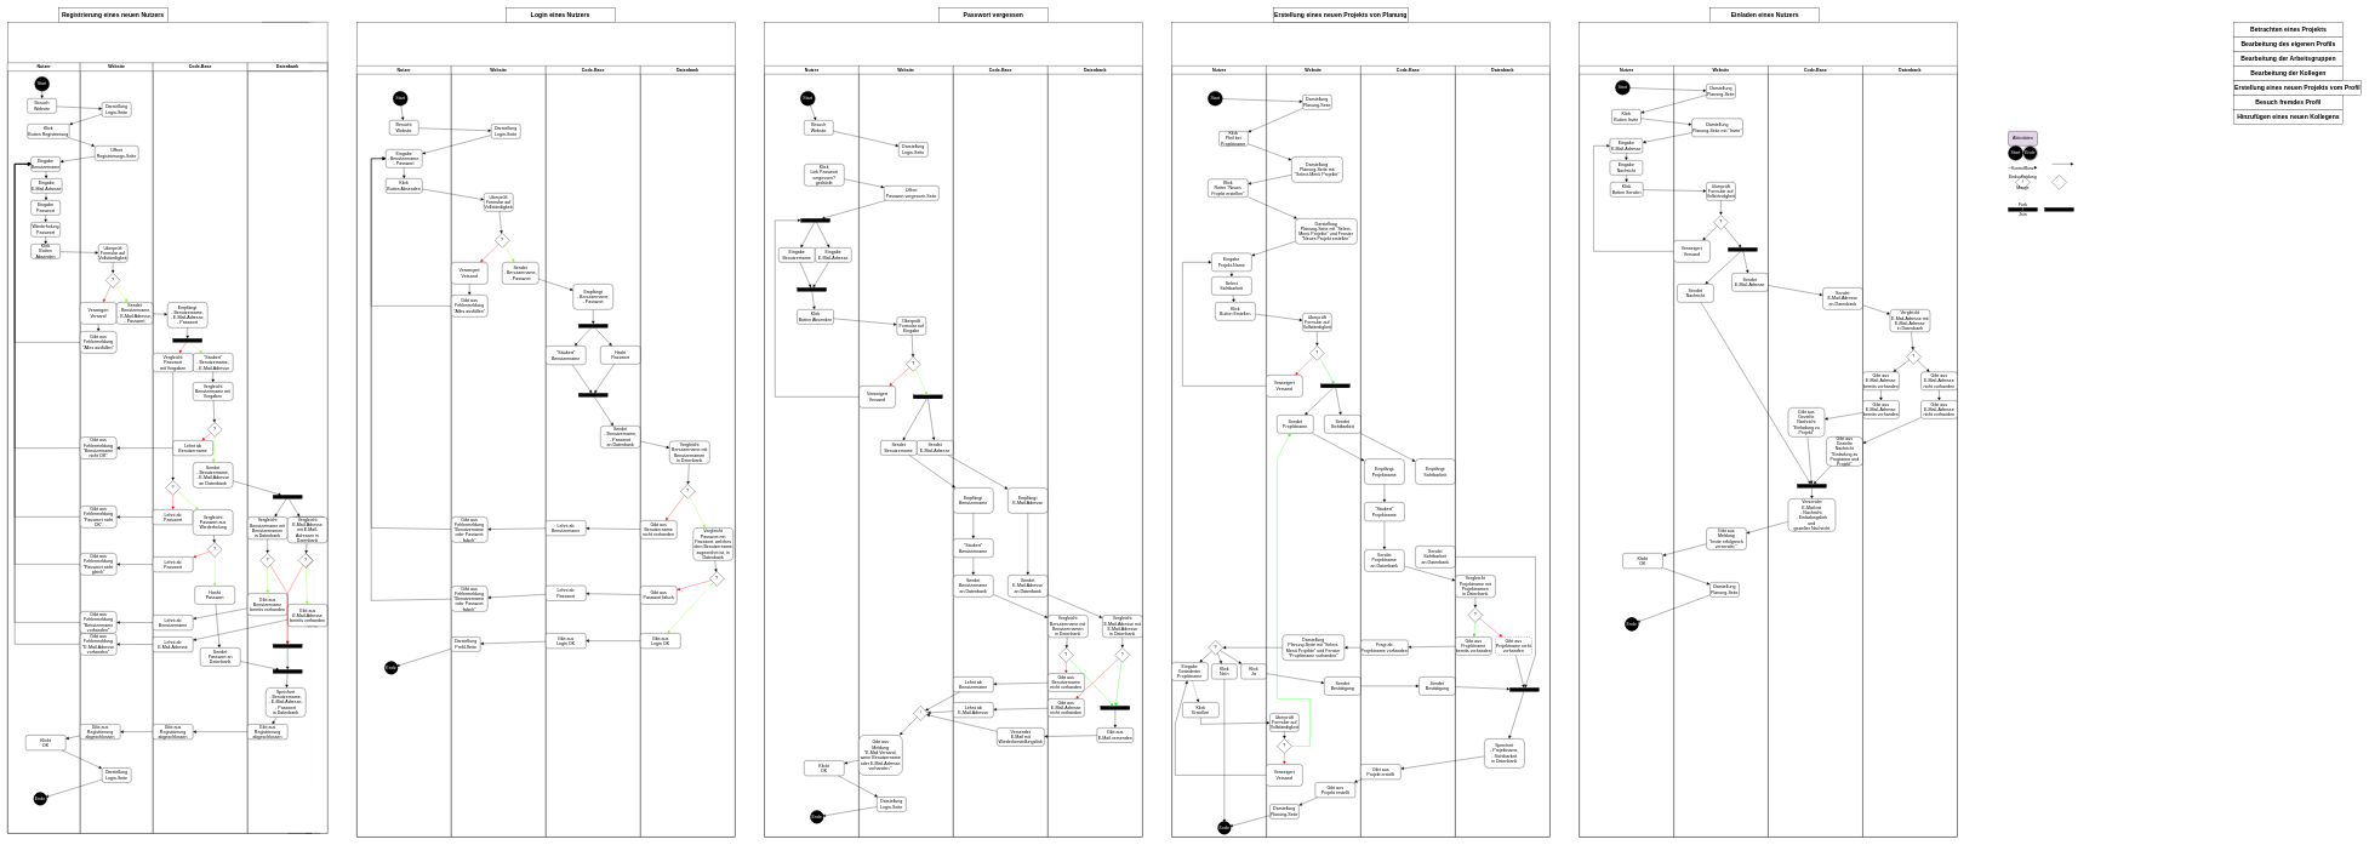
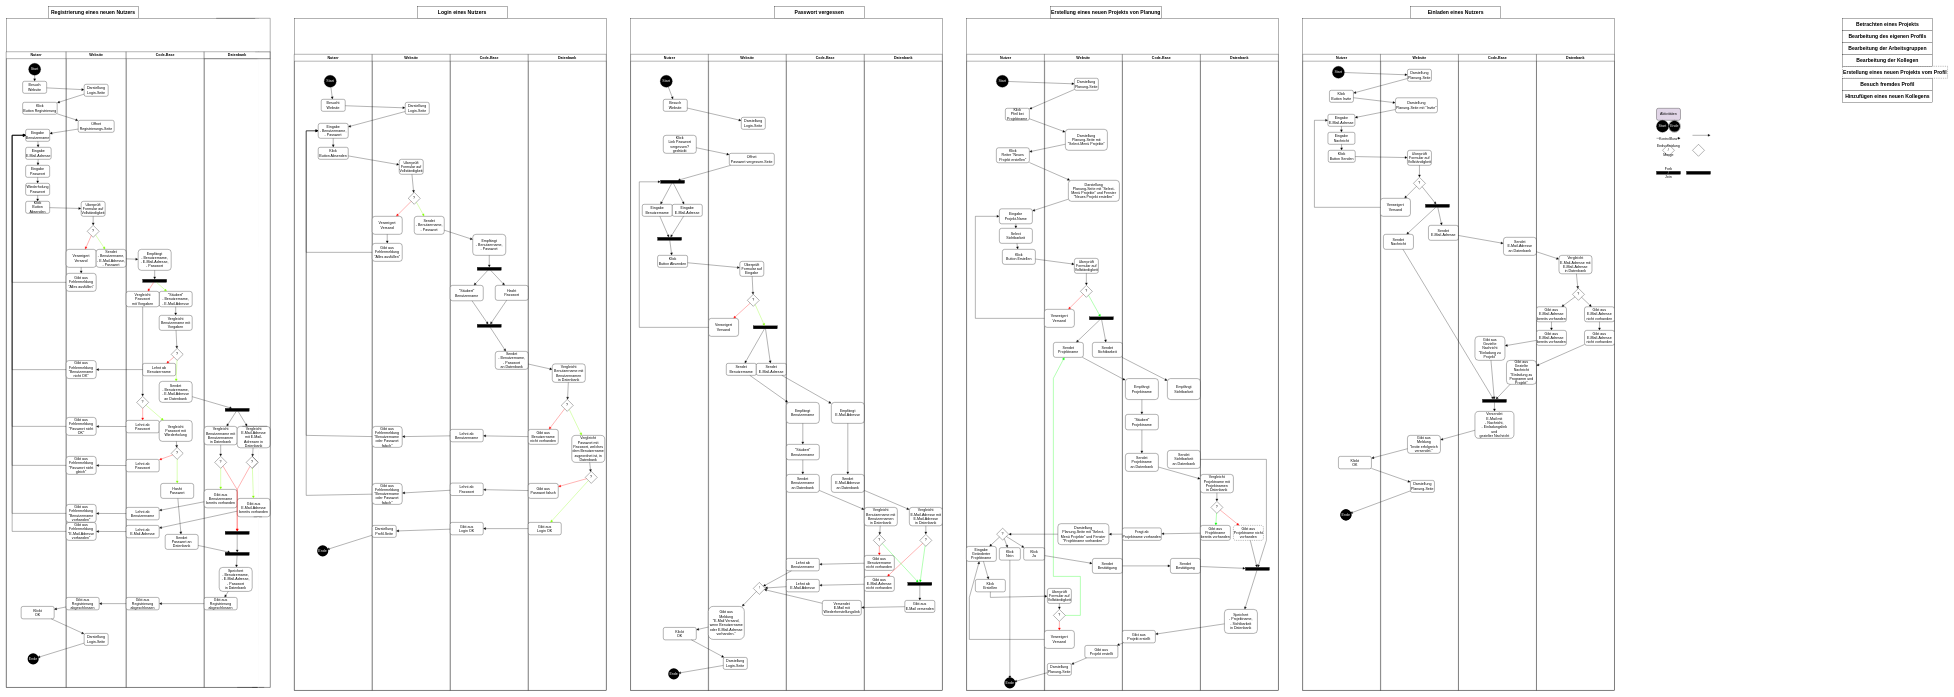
- <mxCell id="138" value="&lt;b&gt;&lt;font style=&quot;font-size: 17px;&quot;&gt;Erstellung eines neuen Projekts vom Profil&lt;/font&gt;&lt;/b&gt;" style="rounded=0;whiteSpace=wrap;html=1;" parent="1" vertex="1"><mxGeometry x="6140" y="220" width="350" height="40" as="geometry" /></mxCell>
+ <mxCell id="138" value="&lt;b&gt;&lt;font style=&quot;font-size: 17px;&quot;&gt;Erstellung eines neuen Projekts vom Profil&lt;/font&gt;&lt;/b&gt;" style="rounded=0;whiteSpace=wrap;html=1;dashed=1;" parent="1" vertex="1"><mxGeometry x="6140" y="220" width="350" height="40" as="geometry" /></mxCell>
- <mxCell id="44" value="Vergleicht&lt;div&gt;Passwort aus Wiederholung&lt;/div&gt;" style="rounded=1;whiteSpace=wrap;html=1;" parent="38" vertex="1"><mxGeometry x="110" y="1228.5" width="110" height="70" as="geometry" /></mxCell>
+ <mxCell id="44" value="Vergleicht&lt;div&gt;Passwort mit Wiederholung&lt;/div&gt;" style="rounded=1;whiteSpace=wrap;html=1;" parent="38" vertex="1"><mxGeometry x="110" y="1228.5" width="110" height="70" as="geometry" /></mxCell>
- <mxCell id="310" value="" style="endArrow=block;html=1;rounded=0;endFill=1;dashed=1;" edge="1" parent="297" source="307" target="308"><mxGeometry width="50" height="50" relative="1" as="geometry"><mxPoint x="401" y="1840" as="sourcePoint" /><mxPoint x="399" y="1884" as="targetPoint" /></mxGeometry></mxCell>
+ <mxCell id="310" value="" style="endArrow=block;html=1;rounded=0;endFill=1;" edge="1" parent="297" source="307" target="308"><mxGeometry width="50" height="50" relative="1" as="geometry"><mxPoint x="401" y="1840" as="sourcePoint" /><mxPoint x="399" y="1884" as="targetPoint" /></mxGeometry></mxCell>
